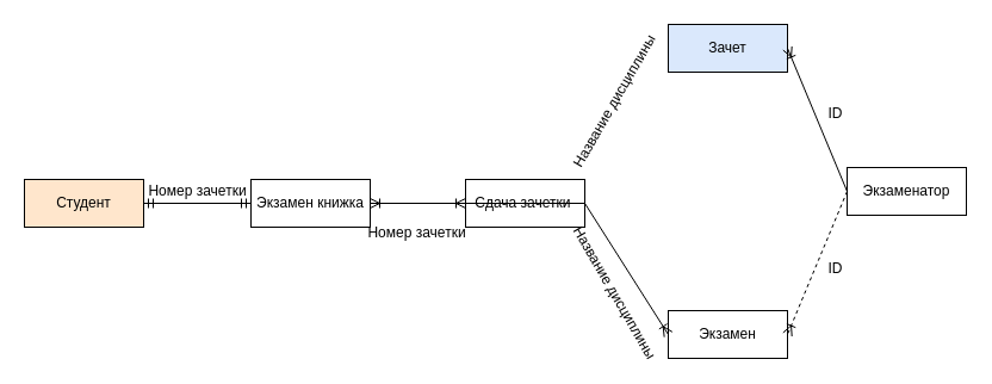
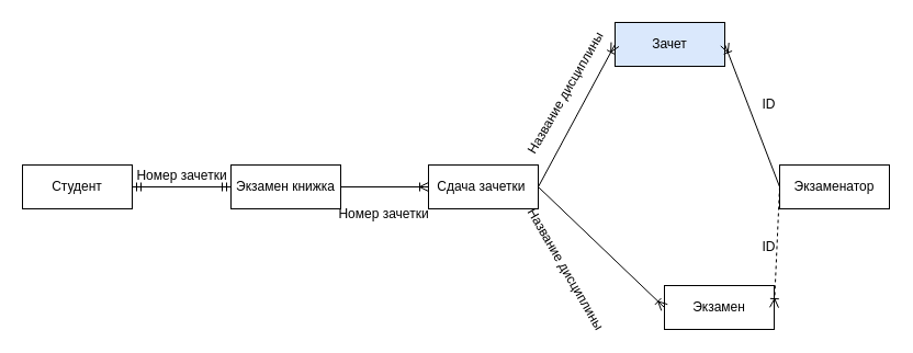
- <mxCell id="6" value="Экзаменатор" style="whiteSpace=wrap;html=1;align=center;" vertex="1" parent="1"><mxGeometry x="710" y="140" width="100" height="40" as="geometry" /></mxCell>
+ <mxCell id="6" value="Экзаменатор" style="whiteSpace=wrap;html=1;align=center;" vertex="1" parent="1"><mxGeometry x="710" y="150" width="100" height="40" as="geometry" /></mxCell>
- <mxCell id="2" value="Студент" style="whiteSpace=wrap;html=1;align=center;fillColor=#ffe6cc;" vertex="1" parent="1"><mxGeometry x="20" y="150" width="100" height="40" as="geometry" /></mxCell>
+ <mxCell id="2" value="Студент" style="whiteSpace=wrap;html=1;align=center;" vertex="1" parent="1"><mxGeometry x="20" y="150" width="100" height="40" as="geometry" /></mxCell>
- <mxCell id="10" value="" style="fontSize=12;html=1;endArrow=ERoneToMany;rounded=0;exitX=1;exitY=0.5;exitDx=0;exitDy=0;" edge="1" parent="1" source="4" target="3"><mxGeometry width="100" height="100" relative="1" as="geometry"><mxPoint x="320" y="180" as="sourcePoint" /><mxPoint x="400" y="180" as="targetPoint" /></mxGeometry></mxCell>
+ <mxCell id="10" value="" style="fontSize=12;html=1;endArrow=ERoneToMany;rounded=0;exitX=1;exitY=0.5;exitDx=0;exitDy=0;entryX=0;entryY=0.5;entryDx=0;entryDy=0;" edge="1" parent="1" source="4" target="5"><mxGeometry width="100" height="100" relative="1" as="geometry"><mxPoint x="320" y="180" as="sourcePoint" /><mxPoint x="400" y="180" as="targetPoint" /></mxGeometry></mxCell>
- <mxCell id="7" value="Экзамен" style="whiteSpace=wrap;html=1;align=center;" vertex="1" parent="1"><mxGeometry x="560" y="260" width="100" height="40" as="geometry" /></mxCell>
+ <mxCell id="7" value="Экзамен" style="whiteSpace=wrap;html=1;align=center;" vertex="1" parent="1"><mxGeometry x="605" y="260" width="100" height="40" as="geometry" /></mxCell>
